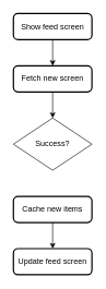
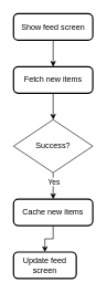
- <mxCell id="11" value="Fetch new screen" style="rounded=1;whiteSpace=wrap;html=1;absoluteArcSize=1;arcSize=14;strokeWidth=2;" vertex="1" parent="1"><mxGeometry x="20" y="100" width="120" height="40" as="geometry" /></mxCell>
+ <mxCell id="11" value="Fetch new items" style="rounded=1;whiteSpace=wrap;html=1;absoluteArcSize=1;arcSize=14;strokeWidth=2;" vertex="1" parent="1"><mxGeometry x="20" y="100" width="120" height="40" as="geometry" /></mxCell>
+ <mxCell id="2" style="edgeStyle=orthogonalEdgeStyle;rounded=0;orthogonalLoop=1;jettySize=auto;html=1;exitX=0.5;exitY=1;exitDx=0;exitDy=0;entryX=0.5;entryY=0;entryDx=0;entryDy=0;" edge="1" parent="1" source="4" target="6"><mxGeometry relative="1" as="geometry" /></mxCell>
+ <mxCell id="3" value="Yes" style="edgeLabel;html=1;align=center;verticalAlign=middle;resizable=0;points=[];" vertex="1" connectable="0" parent="2"><mxGeometry x="-0.35" relative="1" as="geometry"><mxPoint as="offset" /></mxGeometry></mxCell>
- <mxCell id="7" value="Update feed screen" style="rounded=1;whiteSpace=wrap;html=1;absoluteArcSize=1;arcSize=14;strokeWidth=2;" vertex="1" parent="1"><mxGeometry x="20" y="380" width="120" height="40" as="geometry" /></mxCell>
+ <mxCell id="7" value="Update feed screen" style="rounded=1;whiteSpace=wrap;html=1;absoluteArcSize=1;arcSize=14;strokeWidth=2;" vertex="1" parent="1"><mxGeometry x="20" y="380" width="95" height="40" as="geometry" /></mxCell>
